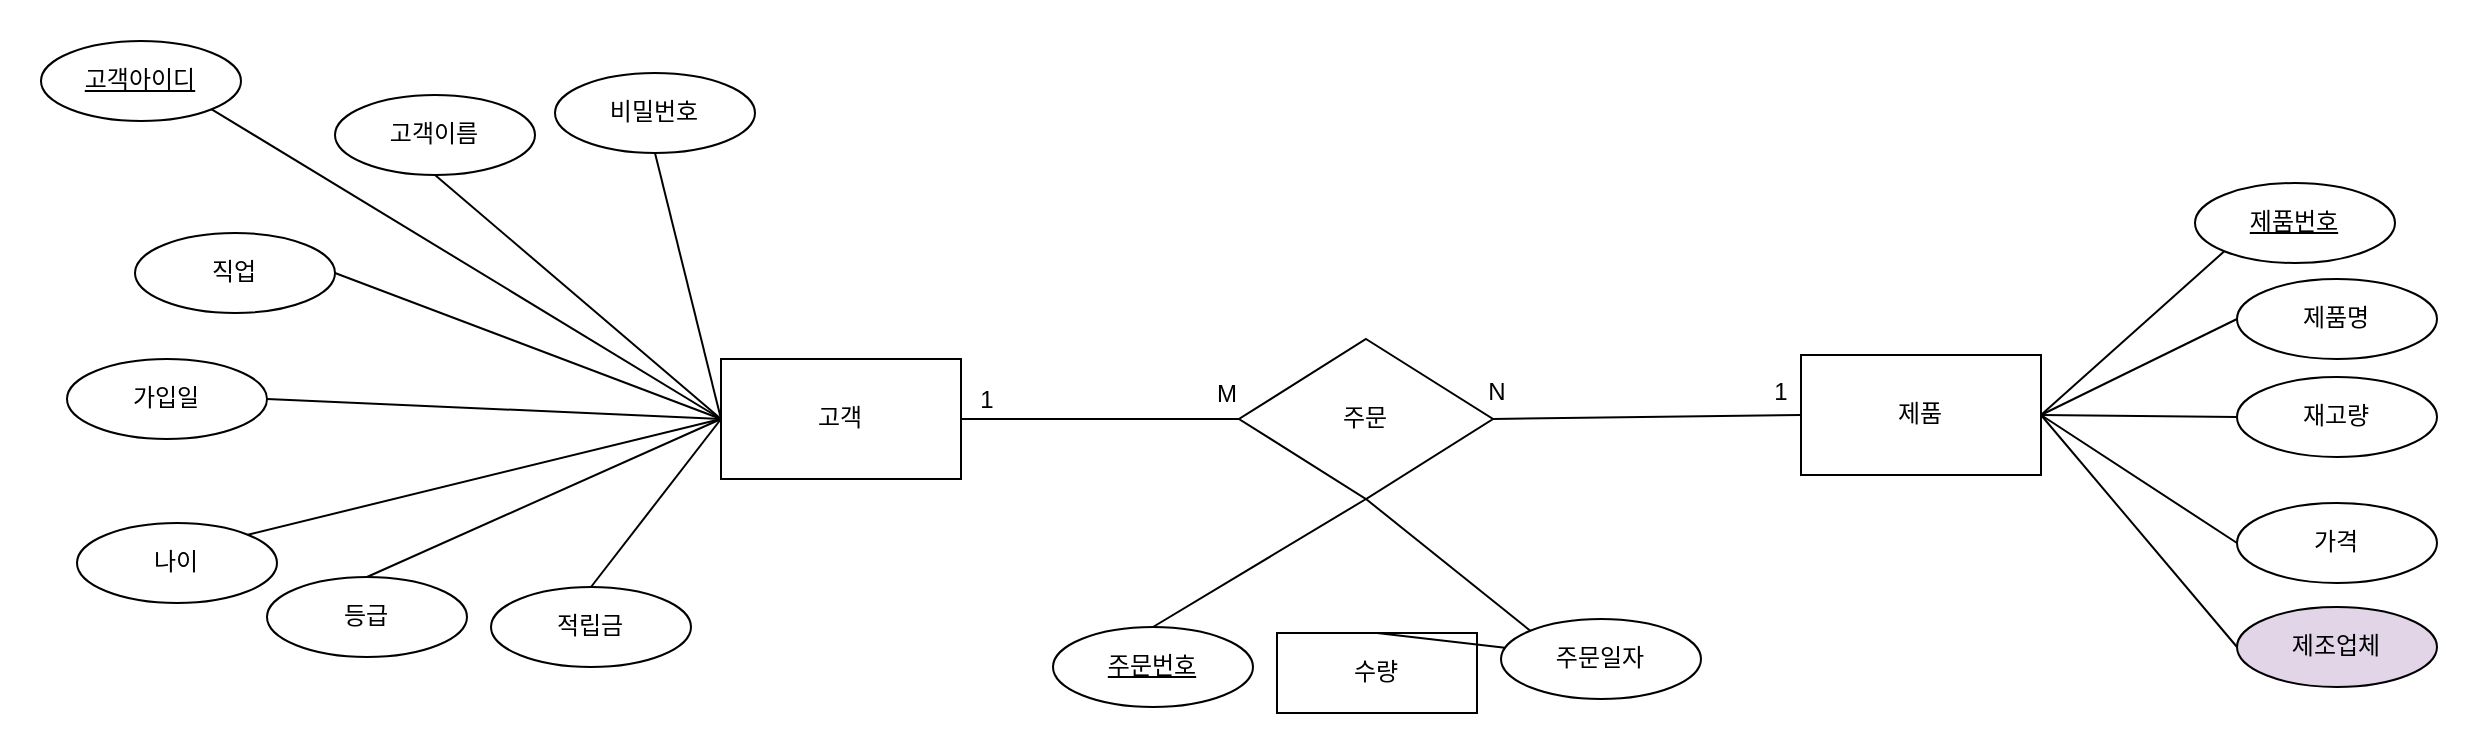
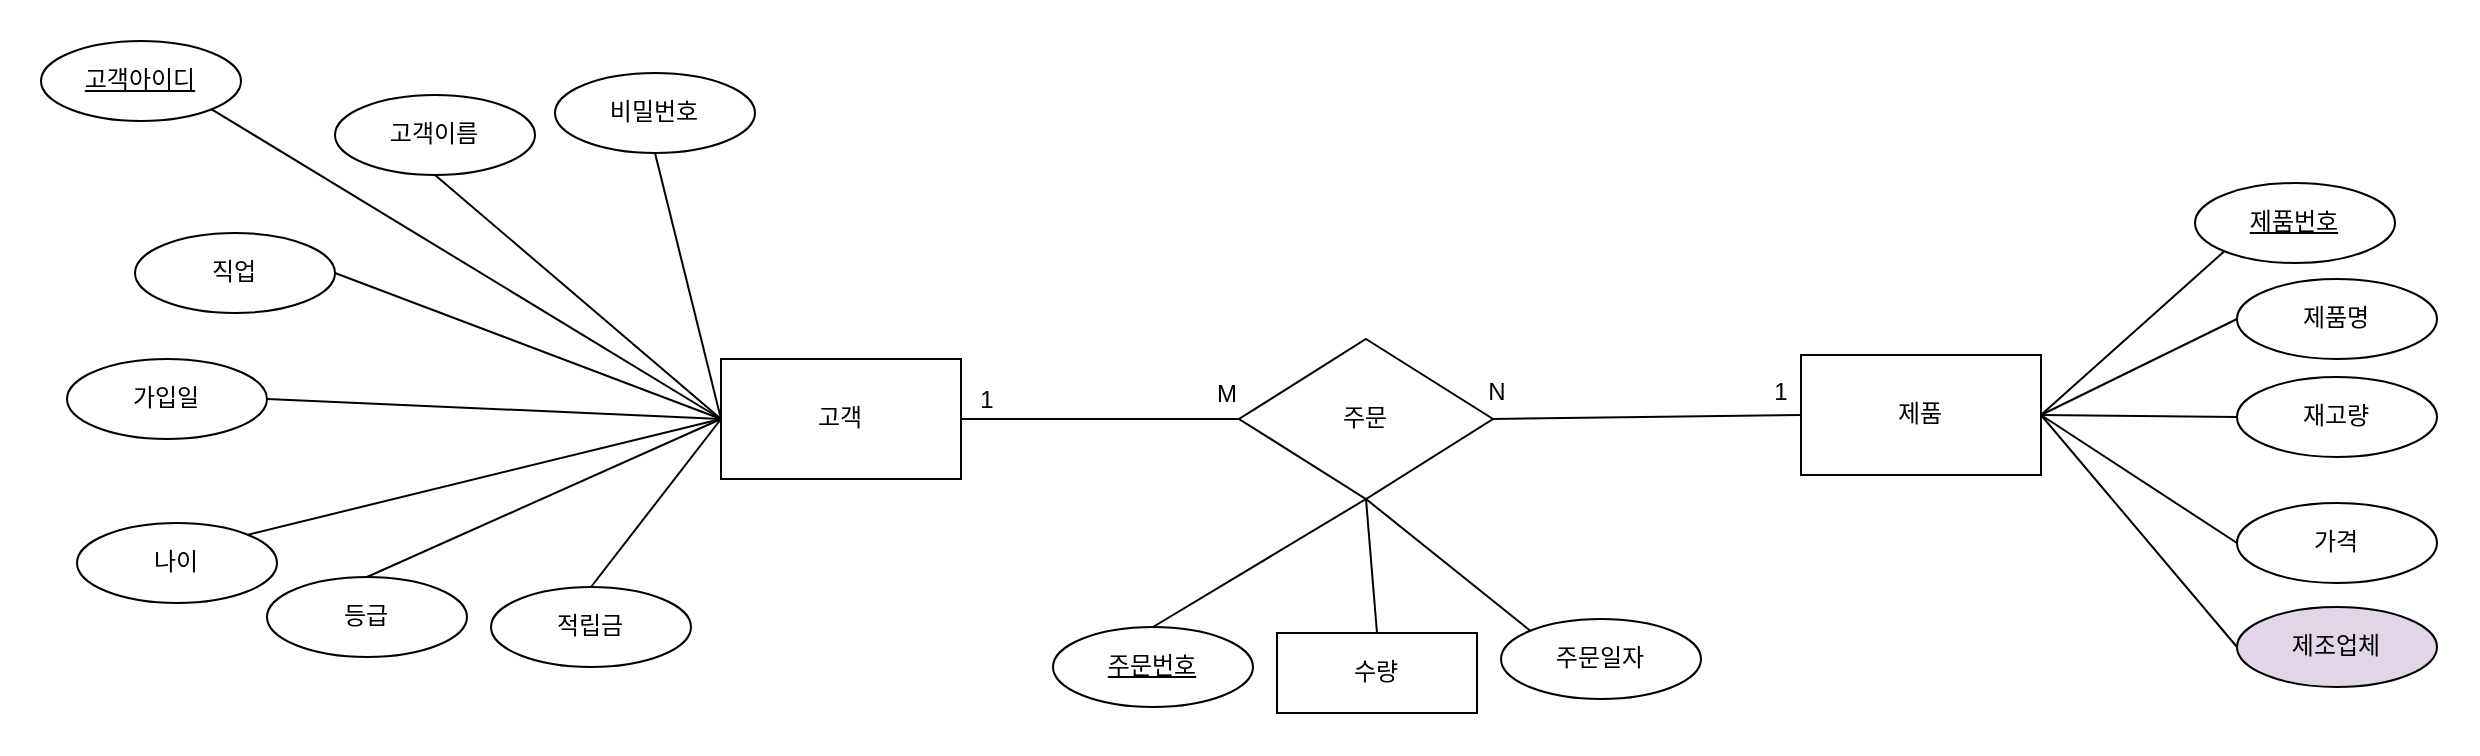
- <mxCell id="25" value="" style="endArrow=none;html=1;rounded=0;fontSize=12;startSize=8;endSize=8;curved=1;exitX=0.5;exitY=0;exitDx=0;exitDy=0;" edge="1" parent="1" source="24" target="26"><mxGeometry width="50" height="50" relative="1" as="geometry"><mxPoint x="621" y="322" as="sourcePoint" /><mxPoint x="692" y="259" as="targetPoint" /></mxGeometry></mxCell>
+ <mxCell id="25" value="" style="endArrow=none;html=1;rounded=0;fontSize=12;startSize=8;endSize=8;curved=1;entryX=0.5;entryY=1;entryDx=0;entryDy=0;exitX=0.5;exitY=0;exitDx=0;exitDy=0;" edge="1" parent="1" source="24" target="19"><mxGeometry width="50" height="50" relative="1" as="geometry"><mxPoint x="621" y="322" as="sourcePoint" /><mxPoint x="692" y="259" as="targetPoint" /></mxGeometry></mxCell>
